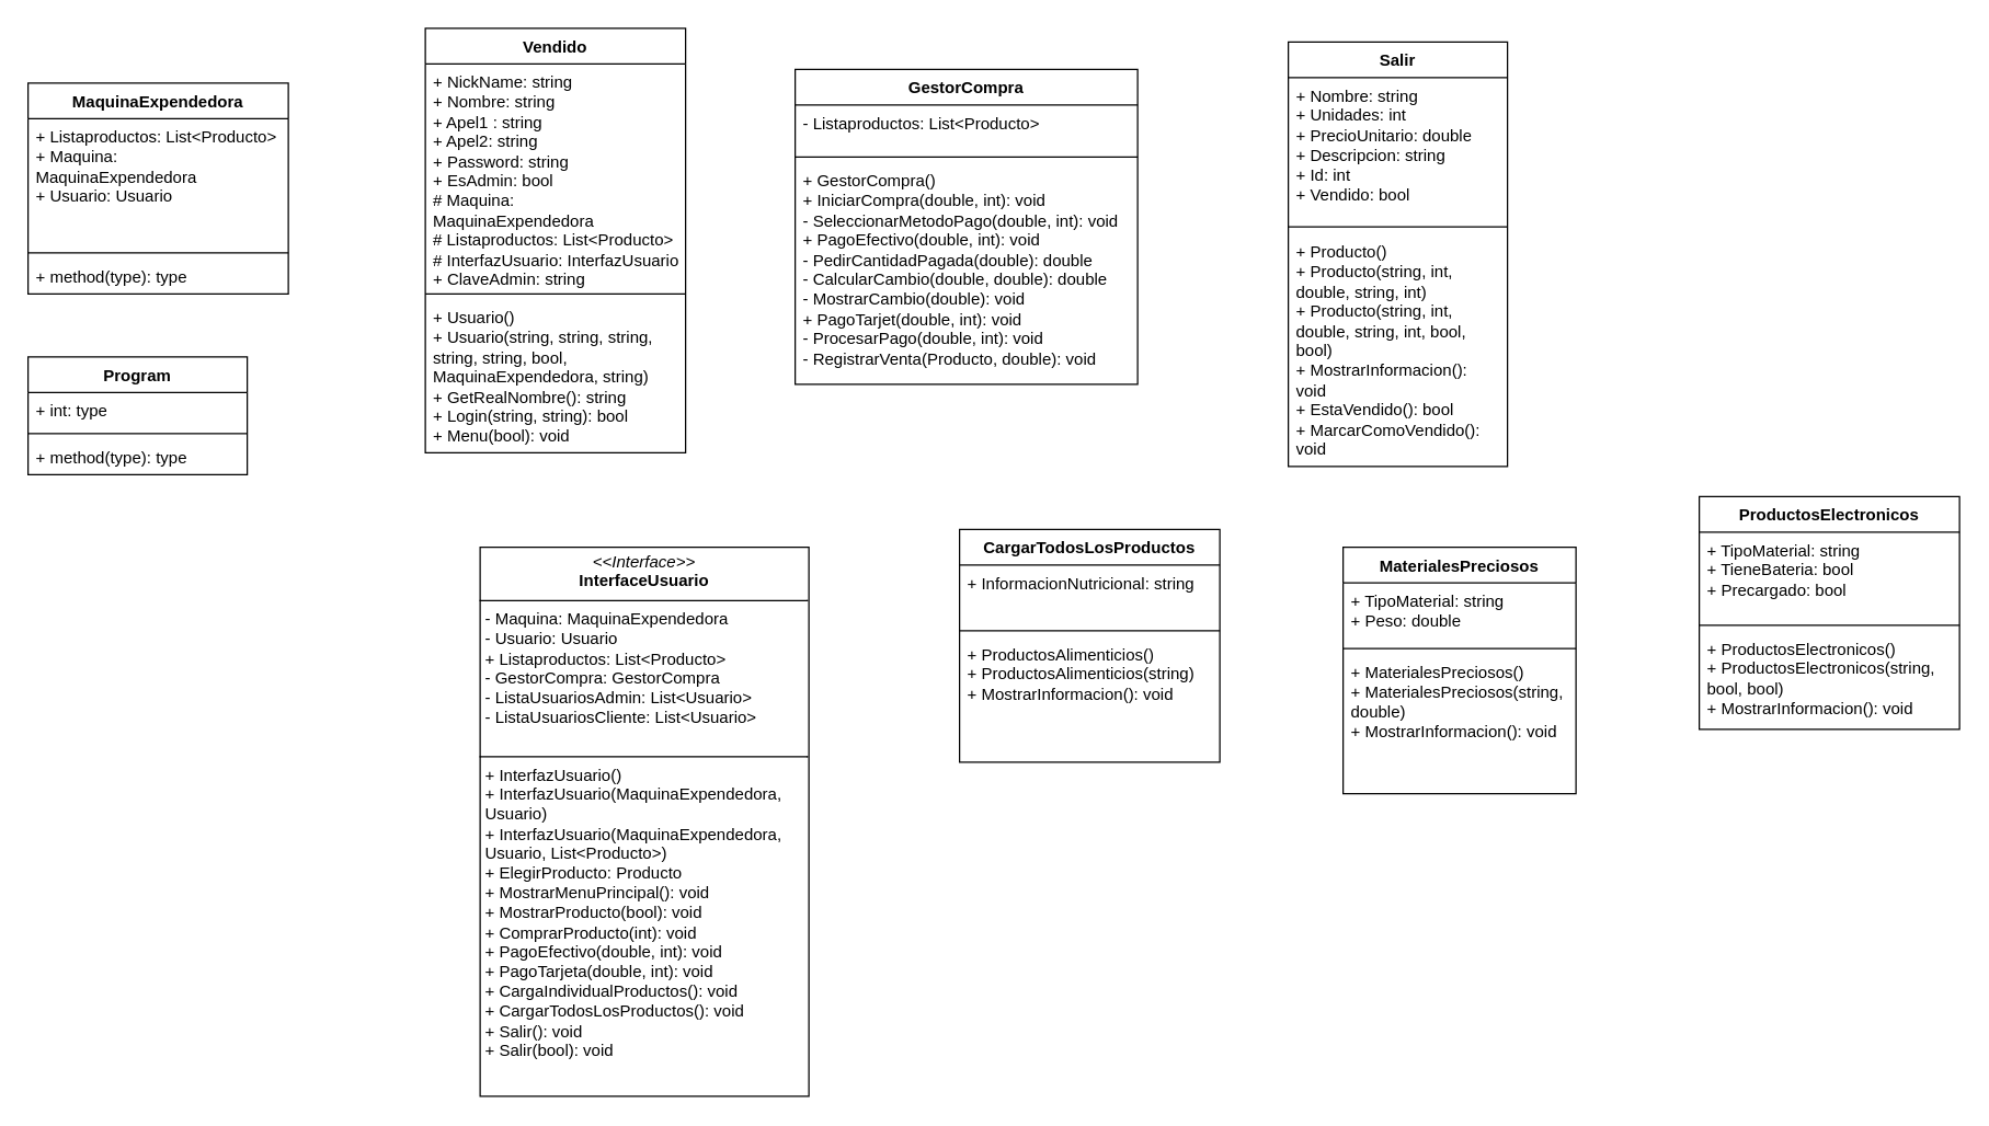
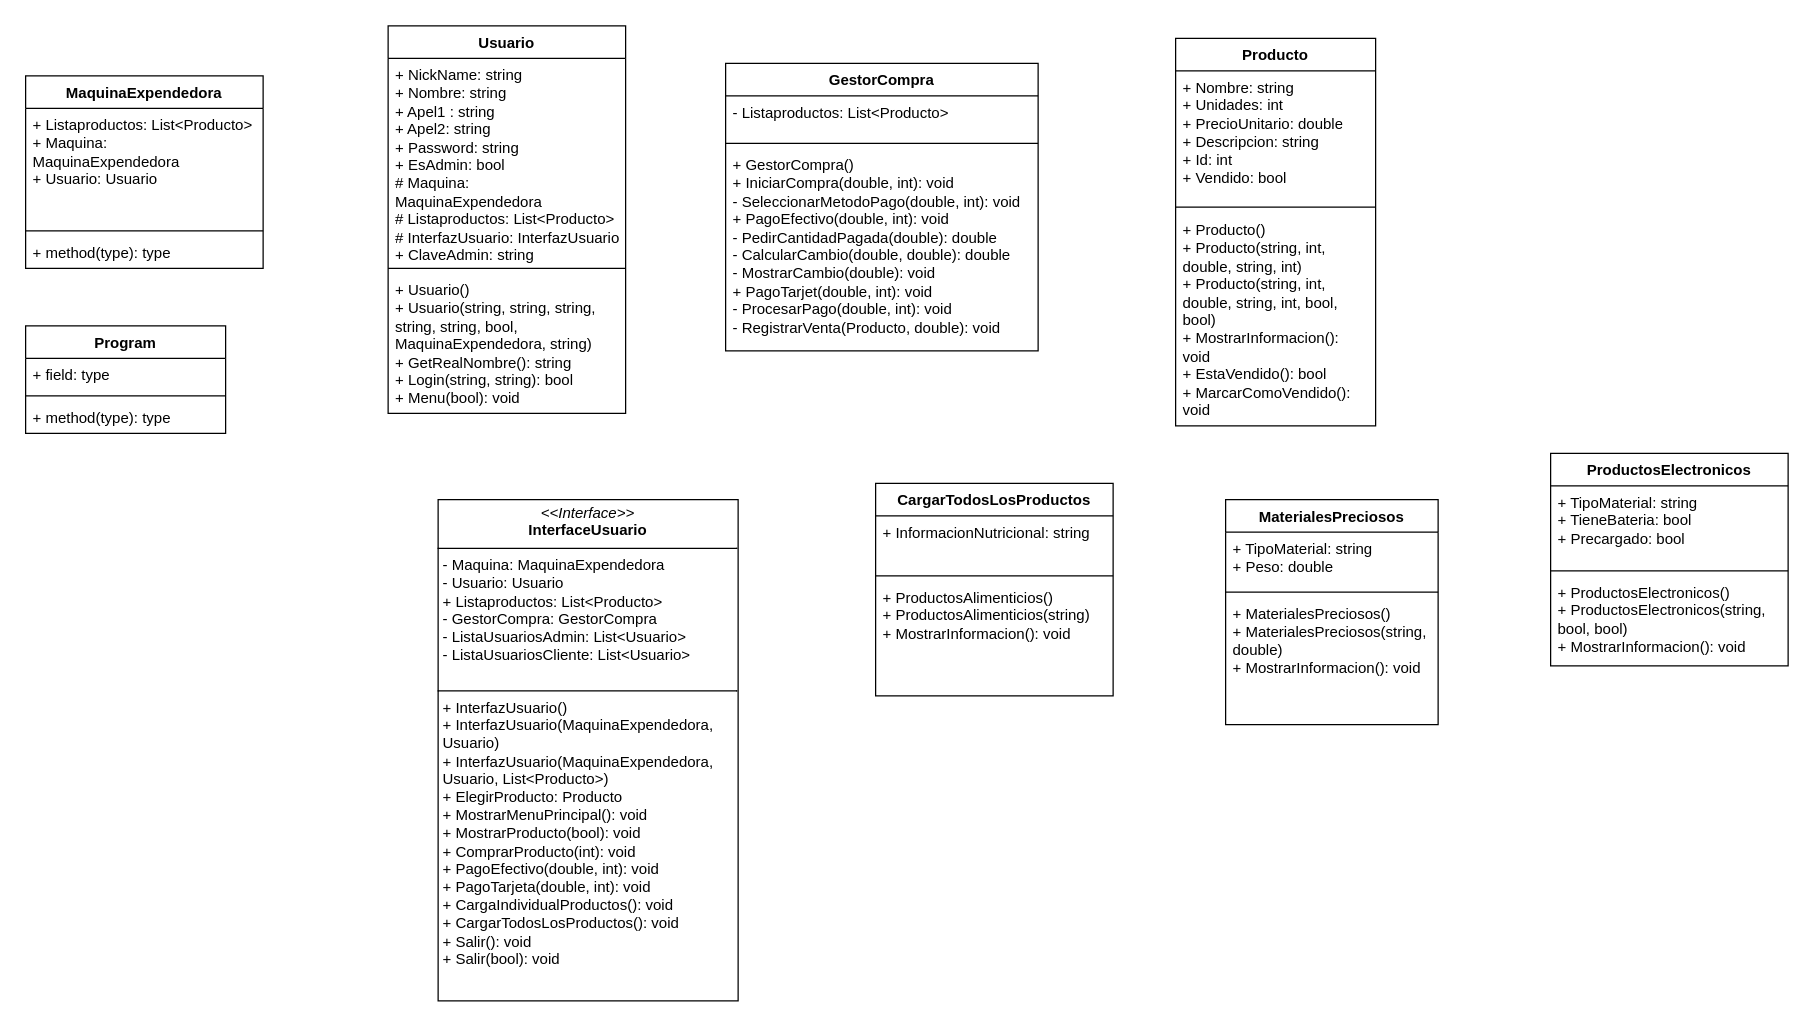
- <mxCell id="2" value="Vendido" style="swimlane;fontStyle=1;align=center;verticalAlign=top;childLayout=stackLayout;horizontal=1;startSize=26;horizontalStack=0;resizeParent=1;resizeParentMax=0;resizeLast=0;collapsible=1;marginBottom=0;whiteSpace=wrap;html=1;" vertex="1" parent="1"><mxGeometry x="310" y="20" width="190" height="310" as="geometry" /></mxCell>
+ <mxCell id="2" value="Usuario" style="swimlane;fontStyle=1;align=center;verticalAlign=top;childLayout=stackLayout;horizontal=1;startSize=26;horizontalStack=0;resizeParent=1;resizeParentMax=0;resizeLast=0;collapsible=1;marginBottom=0;whiteSpace=wrap;html=1;" vertex="1" parent="1"><mxGeometry x="310" y="20" width="190" height="310" as="geometry" /></mxCell>
- <mxCell id="6" value="Salir" style="swimlane;fontStyle=1;align=center;verticalAlign=top;childLayout=stackLayout;horizontal=1;startSize=26;horizontalStack=0;resizeParent=1;resizeParentMax=0;resizeLast=0;collapsible=1;marginBottom=0;whiteSpace=wrap;html=1;" vertex="1" parent="1"><mxGeometry x="940" y="30" width="160" height="310" as="geometry" /></mxCell>
+ <mxCell id="6" value="Producto" style="swimlane;fontStyle=1;align=center;verticalAlign=top;childLayout=stackLayout;horizontal=1;startSize=26;horizontalStack=0;resizeParent=1;resizeParentMax=0;resizeLast=0;collapsible=1;marginBottom=0;whiteSpace=wrap;html=1;" vertex="1" parent="1"><mxGeometry x="940" y="30" width="160" height="310" as="geometry" /></mxCell>
- <mxCell id="32" value="+ int: type" style="text;strokeColor=none;fillColor=none;align=left;verticalAlign=top;spacingLeft=4;spacingRight=4;overflow=hidden;rotatable=0;points=[[0,0.5],[1,0.5]];portConstraint=eastwest;whiteSpace=wrap;html=1;" vertex="1" parent="31"><mxGeometry y="26" width="160" height="26" as="geometry" /></mxCell>
+ <mxCell id="32" value="+ field: type" style="text;strokeColor=none;fillColor=none;align=left;verticalAlign=top;spacingLeft=4;spacingRight=4;overflow=hidden;rotatable=0;points=[[0,0.5],[1,0.5]];portConstraint=eastwest;whiteSpace=wrap;html=1;" vertex="1" parent="31"><mxGeometry y="26" width="160" height="26" as="geometry" /></mxCell>
